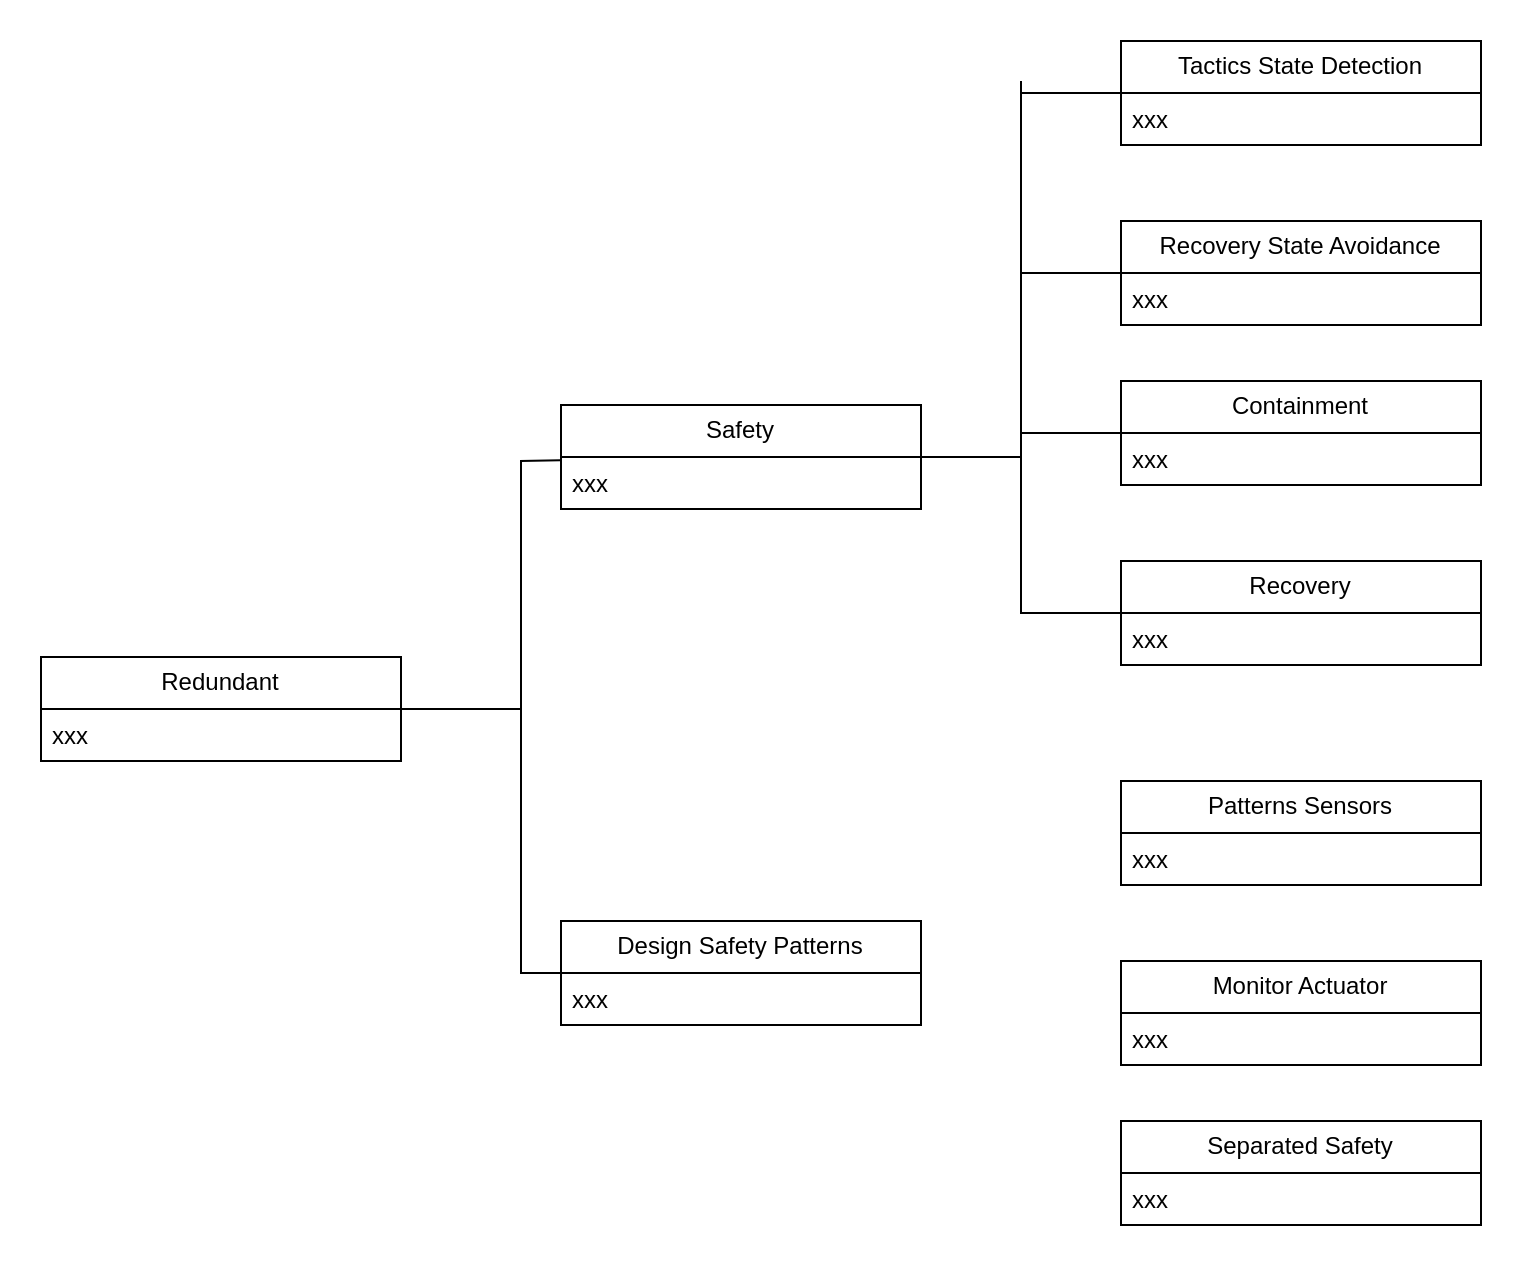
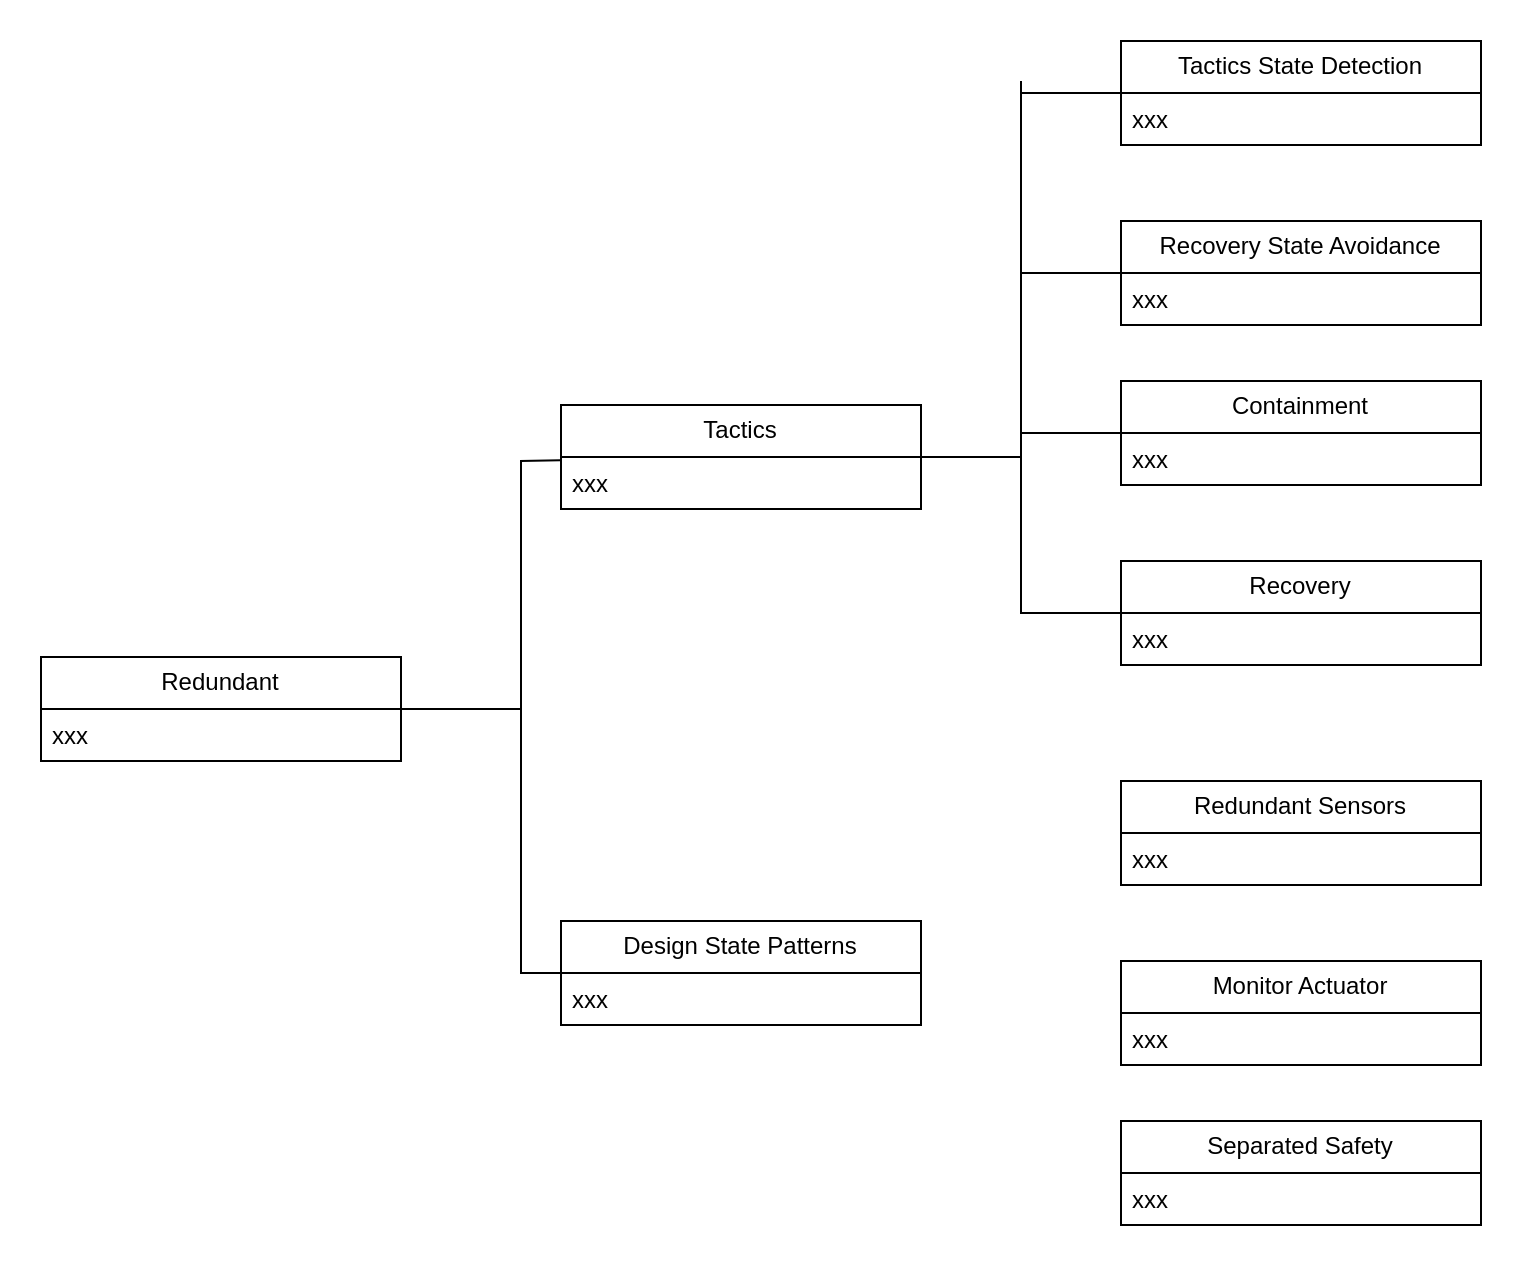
- <mxCell id="4" value="Safety" style="swimlane;fontStyle=0;childLayout=stackLayout;horizontal=1;startSize=26;fillColor=none;horizontalStack=0;resizeParent=1;resizeParentMax=0;resizeLast=0;collapsible=1;marginBottom=0;whiteSpace=wrap;html=1;" vertex="1" parent="1"><mxGeometry x="280" y="202" width="180" height="52" as="geometry" /></mxCell>
+ <mxCell id="4" value="Tactics" style="swimlane;fontStyle=0;childLayout=stackLayout;horizontal=1;startSize=26;fillColor=none;horizontalStack=0;resizeParent=1;resizeParentMax=0;resizeLast=0;collapsible=1;marginBottom=0;whiteSpace=wrap;html=1;" vertex="1" parent="1"><mxGeometry x="280" y="202" width="180" height="52" as="geometry" /></mxCell>
- <mxCell id="16" value="Patterns Sensors" style="swimlane;fontStyle=0;childLayout=stackLayout;horizontal=1;startSize=26;fillColor=none;horizontalStack=0;resizeParent=1;resizeParentMax=0;resizeLast=0;collapsible=1;marginBottom=0;whiteSpace=wrap;html=1;" vertex="1" parent="1"><mxGeometry x="560" y="390" width="180" height="52" as="geometry" /></mxCell>
+ <mxCell id="16" value="Redundant Sensors" style="swimlane;fontStyle=0;childLayout=stackLayout;horizontal=1;startSize=26;fillColor=none;horizontalStack=0;resizeParent=1;resizeParentMax=0;resizeLast=0;collapsible=1;marginBottom=0;whiteSpace=wrap;html=1;" vertex="1" parent="1"><mxGeometry x="560" y="390" width="180" height="52" as="geometry" /></mxCell>
- <mxCell id="8" value="Design Safety Patterns" style="swimlane;fontStyle=0;childLayout=stackLayout;horizontal=1;startSize=26;fillColor=none;horizontalStack=0;resizeParent=1;resizeParentMax=0;resizeLast=0;collapsible=1;marginBottom=0;whiteSpace=wrap;html=1;" vertex="1" parent="1"><mxGeometry x="280" y="460" width="180" height="52" as="geometry" /></mxCell>
+ <mxCell id="8" value="Design State Patterns" style="swimlane;fontStyle=0;childLayout=stackLayout;horizontal=1;startSize=26;fillColor=none;horizontalStack=0;resizeParent=1;resizeParentMax=0;resizeLast=0;collapsible=1;marginBottom=0;whiteSpace=wrap;html=1;" vertex="1" parent="1"><mxGeometry x="280" y="460" width="180" height="52" as="geometry" /></mxCell>
